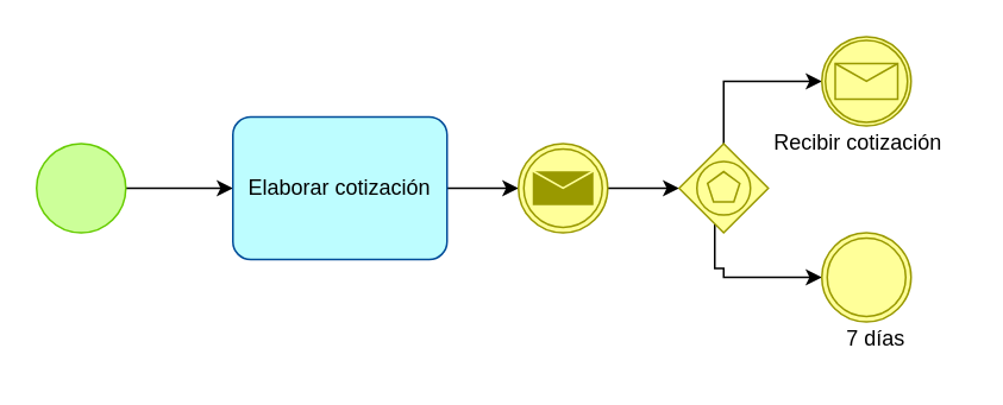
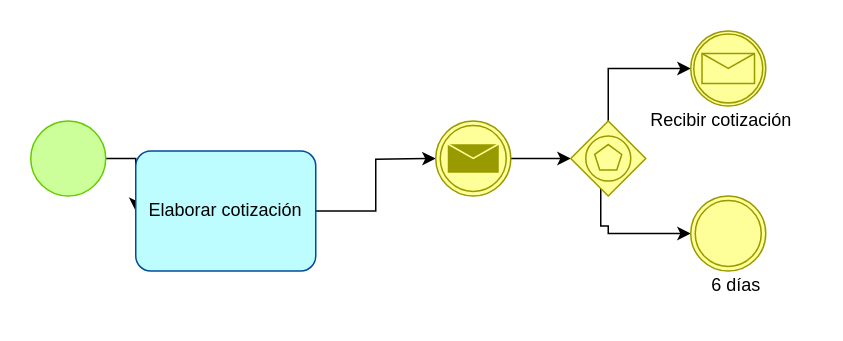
- <mxCell id="5" value="Elaborar cotización" style="points=[[0.25,0,0],[0.5,0,0],[0.75,0,0],[1,0.25,0],[1,0.5,0],[1,0.75,0],[0.75,1,0],[0.5,1,0],[0.25,1,0],[0,0.75,0],[0,0.5,0],[0,0.25,0]];shape=mxgraph.bpmn.task;whiteSpace=wrap;rectStyle=rounded;size=10;html=1;taskMarker=abstract;strokeColor=#004C99;fillColor=#BDFDFF;" vertex="1" parent="1"><mxGeometry x="130" y="65" width="120" height="80" as="geometry" /></mxCell>
+ <mxCell id="5" value="Elaborar cotización" style="points=[[0.25,0,0],[0.5,0,0],[0.75,0,0],[1,0.25,0],[1,0.5,0],[1,0.75,0],[0.75,1,0],[0.5,1,0],[0.25,1,0],[0,0.75,0],[0,0.5,0],[0,0.25,0]];shape=mxgraph.bpmn.task;whiteSpace=wrap;rectStyle=rounded;size=10;html=1;taskMarker=abstract;strokeColor=#004C99;fillColor=#BDFDFF;" vertex="1" parent="1"><mxGeometry x="90" y="100" width="120" height="80" as="geometry" /></mxCell>
- <mxCell id="14" value="7 días" style="text;html=1;align=center;verticalAlign=middle;resizable=0;points=[];autosize=1;strokeColor=none;fillColor=none;" vertex="1" parent="1"><mxGeometry x="460" y="175" width="60" height="30" as="geometry" /></mxCell>
+ <mxCell id="14" value="6 días" style="text;html=1;align=center;verticalAlign=middle;resizable=0;points=[];autosize=1;strokeColor=none;fillColor=none;" vertex="1" parent="1"><mxGeometry x="460" y="175" width="60" height="30" as="geometry" /></mxCell>
